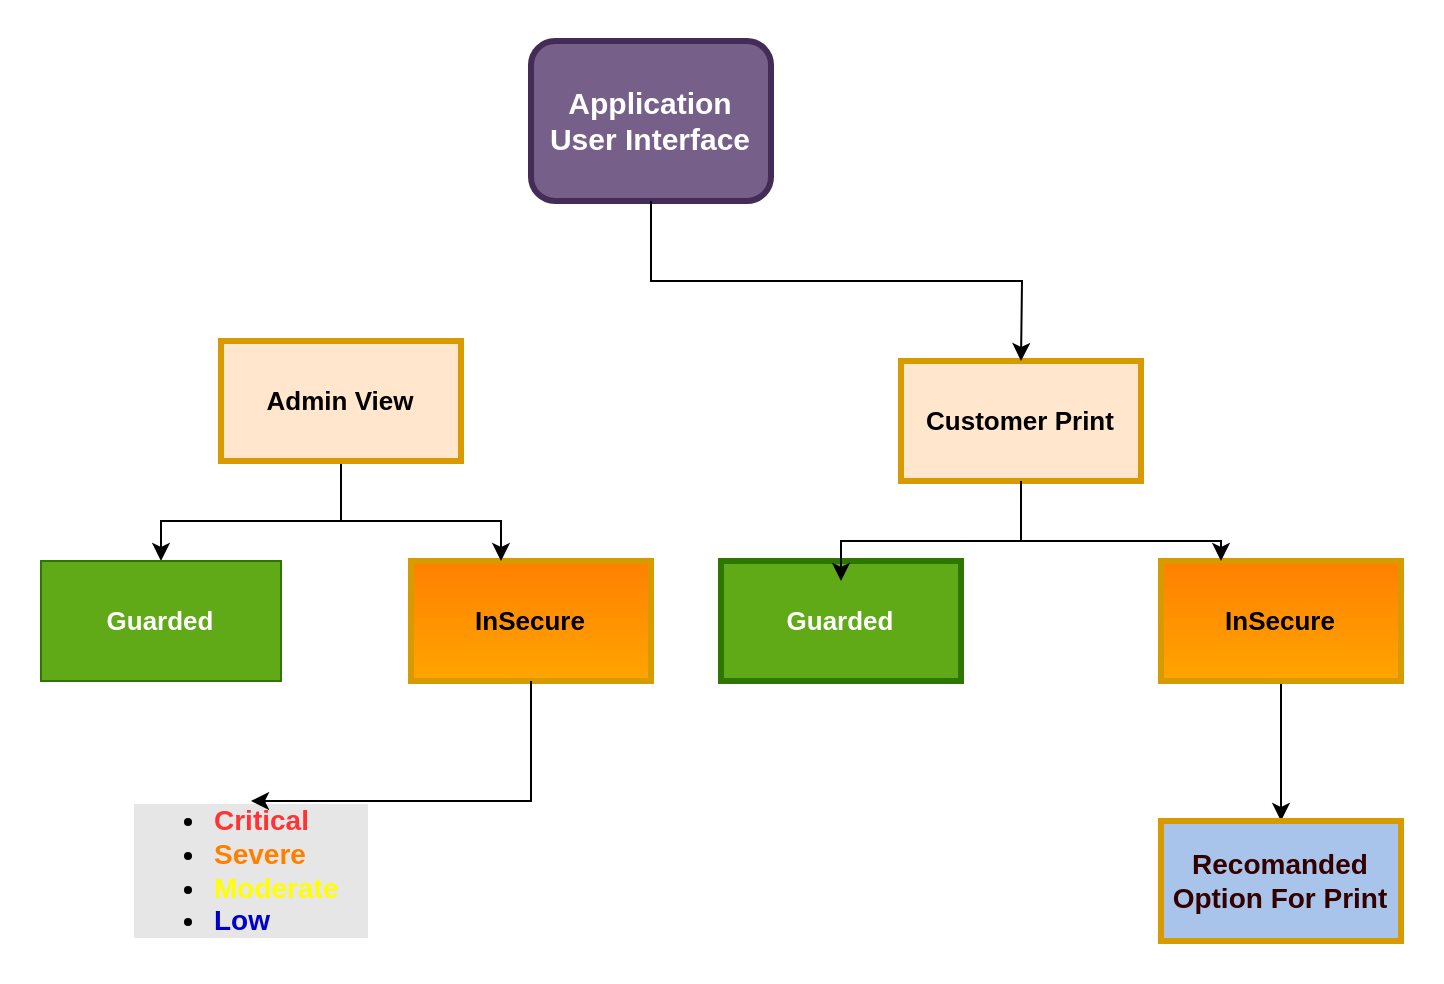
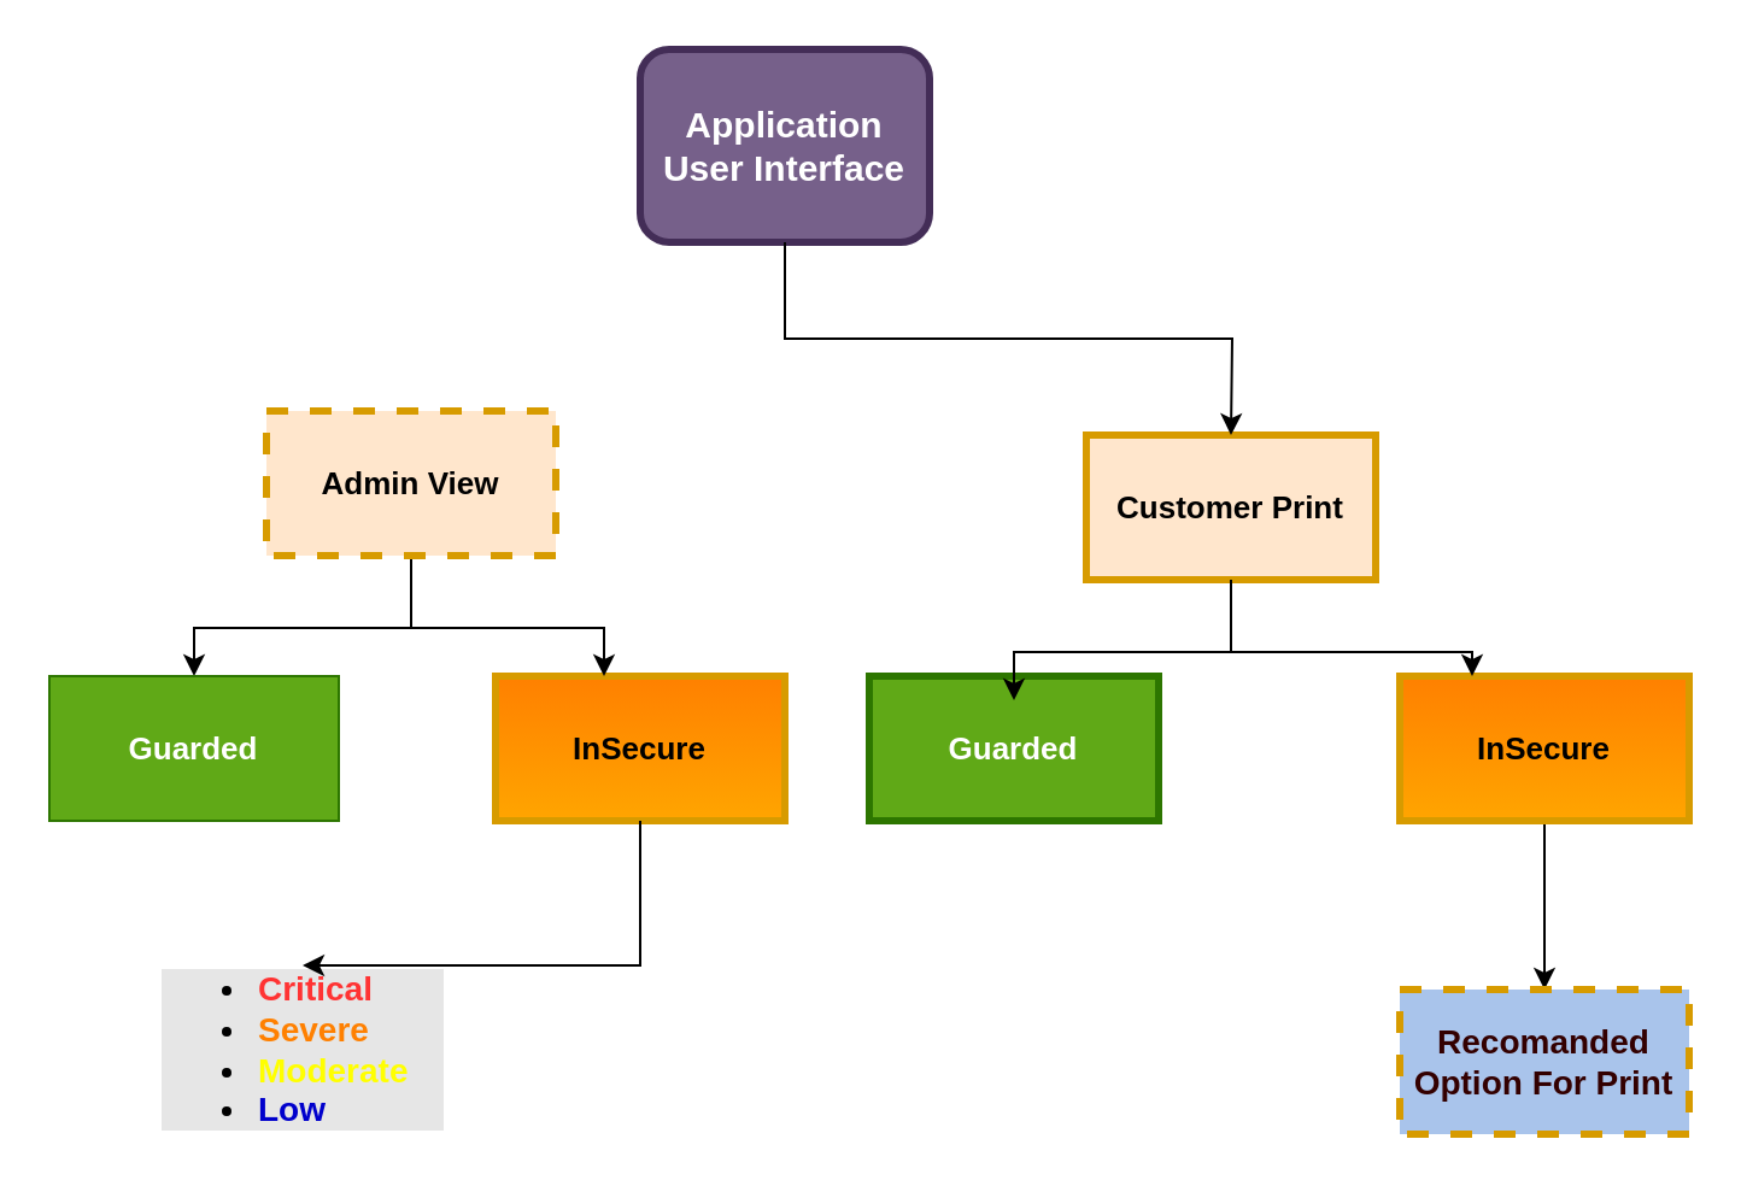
- <mxCell id="4" value="&lt;b&gt;&lt;font style=&quot;font-size: 13px;&quot;&gt;Admin View&lt;/font&gt;&lt;/b&gt;" style="whiteSpace=wrap;html=1;fillColor=#ffe6cc;strokeColor=#d79b00;strokeWidth=3;" vertex="1" parent="1"><mxGeometry x="110" y="170" width="120" height="60" as="geometry" /></mxCell>
+ <mxCell id="4" value="&lt;b&gt;&lt;font style=&quot;font-size: 13px;&quot;&gt;Admin View&lt;/font&gt;&lt;/b&gt;" style="whiteSpace=wrap;html=1;fillColor=#ffe6cc;strokeColor=#d79b00;strokeWidth=3;dashed=1;" vertex="1" parent="1"><mxGeometry x="110" y="170" width="120" height="60" as="geometry" /></mxCell>
- <mxCell id="13" value="&lt;b&gt;&lt;font color=&quot;#330000&quot;&gt;Recomanded Option For Print&lt;/font&gt;&lt;/b&gt;" style="whiteSpace=wrap;html=1;fillColor=#A9C4EB;strokeColor=#d79b00;strokeWidth=3;fontSize=14;fontColor=#0000CC;" vertex="1" parent="1"><mxGeometry x="580" y="410" width="120" height="60" as="geometry" /></mxCell>
+ <mxCell id="13" value="&lt;b&gt;&lt;font color=&quot;#330000&quot;&gt;Recomanded Option For Print&lt;/font&gt;&lt;/b&gt;" style="whiteSpace=wrap;html=1;fillColor=#A9C4EB;strokeColor=#d79b00;strokeWidth=3;fontSize=14;fontColor=#0000CC;dashed=1;" vertex="1" parent="1"><mxGeometry x="580" y="410" width="120" height="60" as="geometry" /></mxCell>
